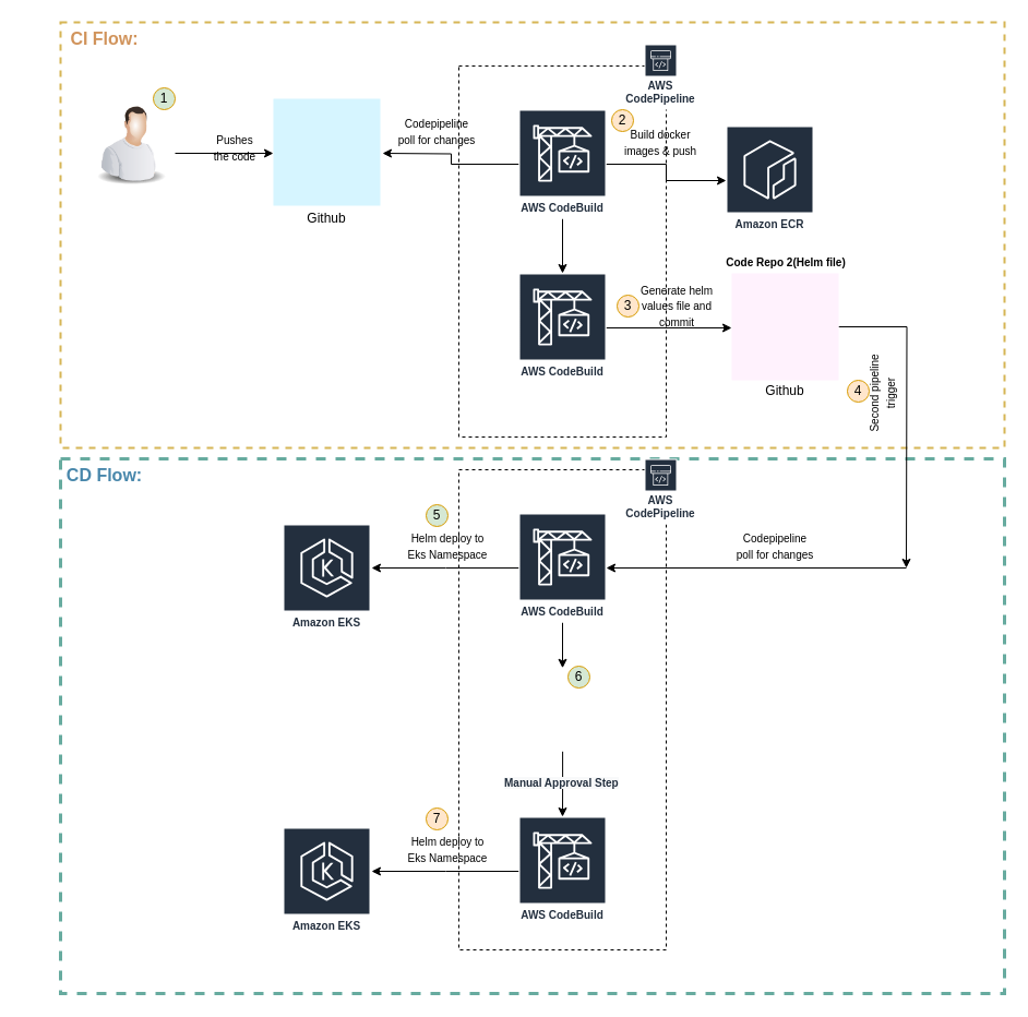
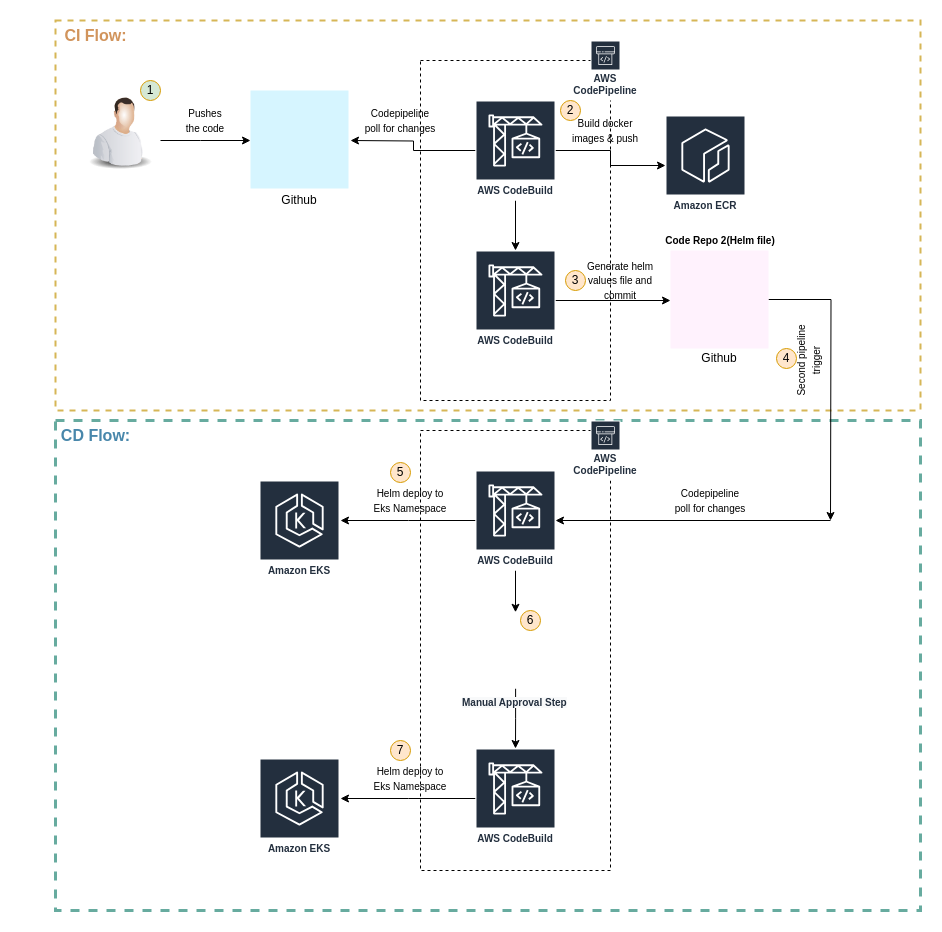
- <mxCell id="18" value="&lt;font style=&quot;font-size: 10px&quot;&gt;Pushes the code&lt;/font&gt;" style="text;html=1;strokeColor=none;fillColor=none;align=center;verticalAlign=middle;whiteSpace=wrap;rounded=0;dashed=1;" parent="1" vertex="1"><mxGeometry x="190" y="125" width="50" height="20" as="geometry" /></mxCell>
+ <mxCell id="18" value="&lt;font style=&quot;font-size: 10px&quot;&gt;Pushes the code&lt;/font&gt;" style="text;html=1;strokeColor=none;fillColor=none;align=center;verticalAlign=middle;whiteSpace=wrap;rounded=0;dashed=1;" parent="1" vertex="1"><mxGeometry x="180" y="110" width="50" height="20" as="geometry" /></mxCell>
- <mxCell id="39" value="5" style="ellipse;whiteSpace=wrap;html=1;aspect=fixed;fillColor=#d5e8d4;strokeColor=#d79b00;" vertex="1" parent="1"><mxGeometry x="390" y="462" width="20" height="20" as="geometry" /></mxCell>
+ <mxCell id="39" value="5" style="ellipse;whiteSpace=wrap;html=1;aspect=fixed;fillColor=#ffe6cc;strokeColor=#d79b00;" vertex="1" parent="1"><mxGeometry x="390" y="462" width="20" height="20" as="geometry" /></mxCell>
- <mxCell id="50" value="6" style="ellipse;whiteSpace=wrap;html=1;aspect=fixed;fillColor=#d5e8d4;strokeColor=#d79b00;" vertex="1" parent="1"><mxGeometry x="520" y="610" width="20" height="20" as="geometry" /></mxCell>
+ <mxCell id="50" value="6" style="ellipse;whiteSpace=wrap;html=1;aspect=fixed;fillColor=#ffe6cc;strokeColor=#d79b00;" vertex="1" parent="1"><mxGeometry x="520" y="610" width="20" height="20" as="geometry" /></mxCell>
- <mxCell id="42" value="&lt;span style=&quot;color: rgb(35 , 47 , 62) ; font-family: &amp;#34;helvetica&amp;#34; ; font-size: 10px ; font-style: normal ; font-weight: 700 ; letter-spacing: normal ; text-align: center ; text-indent: 0px ; text-transform: none ; word-spacing: 0px ; background-color: rgb(248 , 249 , 250) ; display: inline ; float: none&quot;&gt;Manual Approval Step&lt;/span&gt;" style="text;whiteSpace=wrap;html=1;" vertex="1" parent="1"><mxGeometry x="460" y="703.25" width="120" height="30" as="geometry" /></mxCell>
+ <mxCell id="42" value="&lt;span style=&quot;color: rgb(35 , 47 , 62) ; font-family: &amp;#34;helvetica&amp;#34; ; font-size: 10px ; font-style: normal ; font-weight: 700 ; letter-spacing: normal ; text-align: center ; text-indent: 0px ; text-transform: none ; word-spacing: 0px ; background-color: rgb(248 , 249 , 250) ; display: inline ; float: none&quot;&gt;Manual Approval Step&lt;/span&gt;" style="text;whiteSpace=wrap;html=1;" vertex="1" parent="1"><mxGeometry x="460" y="688.25" width="120" height="30" as="geometry" /></mxCell>
